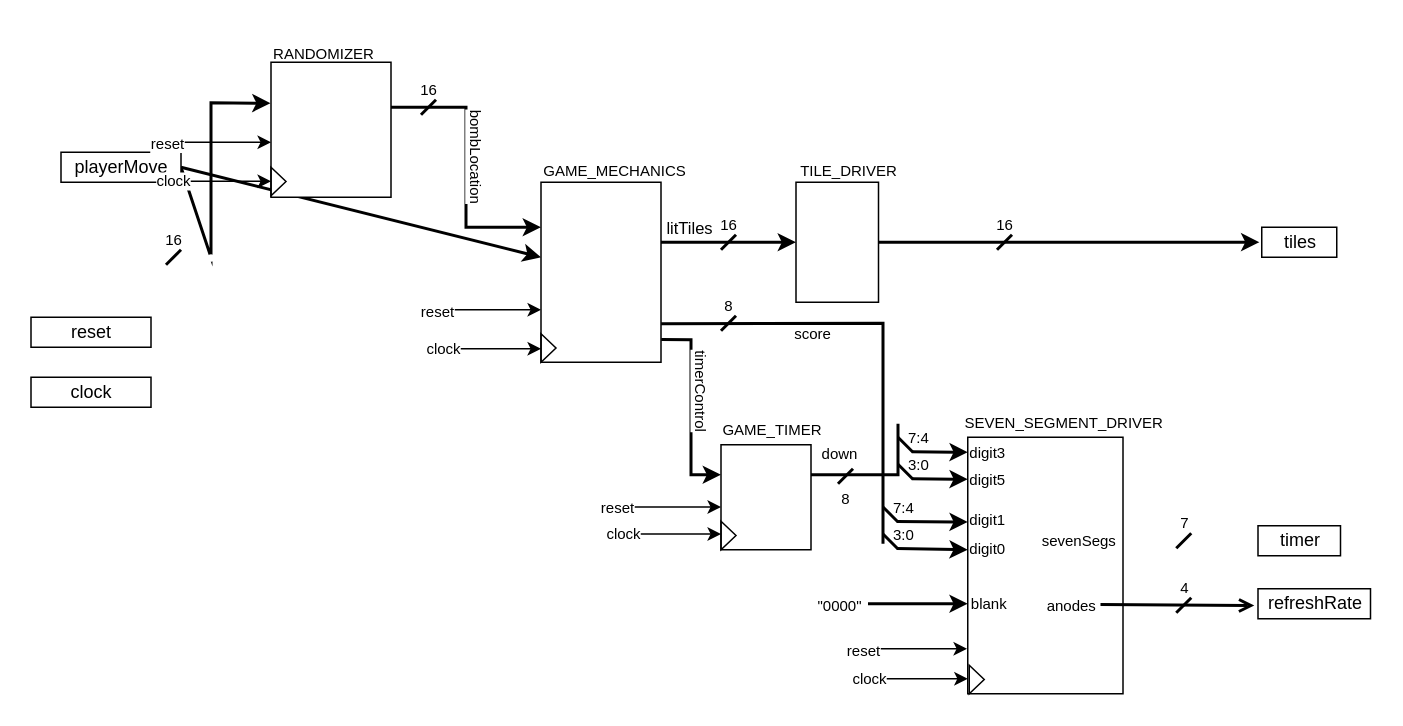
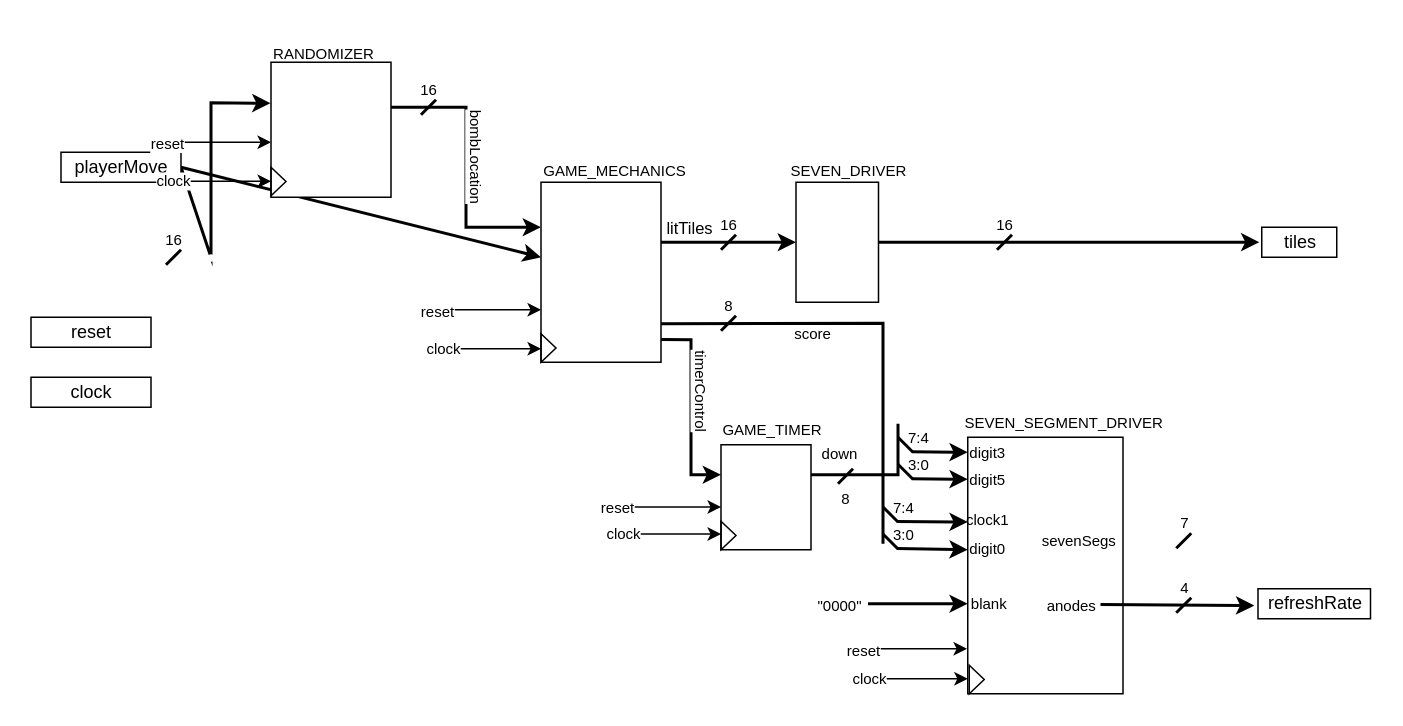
- <mxCell id="76" value="TILE_DRIVER" style="text;html=1;align=center;verticalAlign=middle;resizable=0;points=[];autosize=1;strokeColor=none;fillColor=none;fontSize=10;" parent="1" vertex="1"><mxGeometry x="520" y="98" width="90" height="30" as="geometry" /></mxCell>
+ <mxCell id="76" value="SEVEN_DRIVER" style="text;html=1;align=center;verticalAlign=middle;resizable=0;points=[];autosize=1;strokeColor=none;fillColor=none;fontSize=10;" parent="1" vertex="1"><mxGeometry x="520" y="98" width="90" height="30" as="geometry" /></mxCell>
- <mxCell id="18" value="digit1" style="text;html=1;strokeColor=none;fillColor=none;align=center;verticalAlign=middle;whiteSpace=wrap;rounded=0;strokeWidth=1;fontSize=10;" parent="13" vertex="1"><mxGeometry y="45" width="26" height="20" as="geometry" /></mxCell>
+ <mxCell id="18" value="clock1" style="text;html=1;strokeColor=none;fillColor=none;align=center;verticalAlign=middle;whiteSpace=wrap;rounded=0;strokeWidth=1;fontSize=10;" parent="13" vertex="1"><mxGeometry y="45" width="26" height="20" as="geometry" /></mxCell>
- <mxCell id="22" value="timer" style="externalPins=0;recursiveResize=0;shadow=0;dashed=0;align=center;html=1;strokeWidth=1;shape=mxgraph.rtl.abstract.entity;container=1;collapsible=0;kind=input;drawPins=0;left=0;right=1;bottom=0;top=0;" parent="1" vertex="1"><mxGeometry x="838" y="350" width="55" height="20" as="geometry" /></mxCell>
- <mxCell id="48" style="edgeStyle=none;rounded=0;html=1;exitX=1;exitY=0.5;exitDx=0;exitDy=0;entryX=-0.033;entryY=0.561;entryDx=0;entryDy=0;entryPerimeter=0;strokeWidth=2;fontSize=10;endArrow=open;" parent="1" source="15" target="47" edge="1"><mxGeometry relative="1" as="geometry" /></mxCell>
+ <mxCell id="48" style="edgeStyle=none;rounded=0;html=1;exitX=1;exitY=0.5;exitDx=0;exitDy=0;entryX=-0.033;entryY=0.561;entryDx=0;entryDy=0;entryPerimeter=0;strokeWidth=2;fontSize=10;" parent="1" source="15" target="47" edge="1"><mxGeometry relative="1" as="geometry" /></mxCell>
